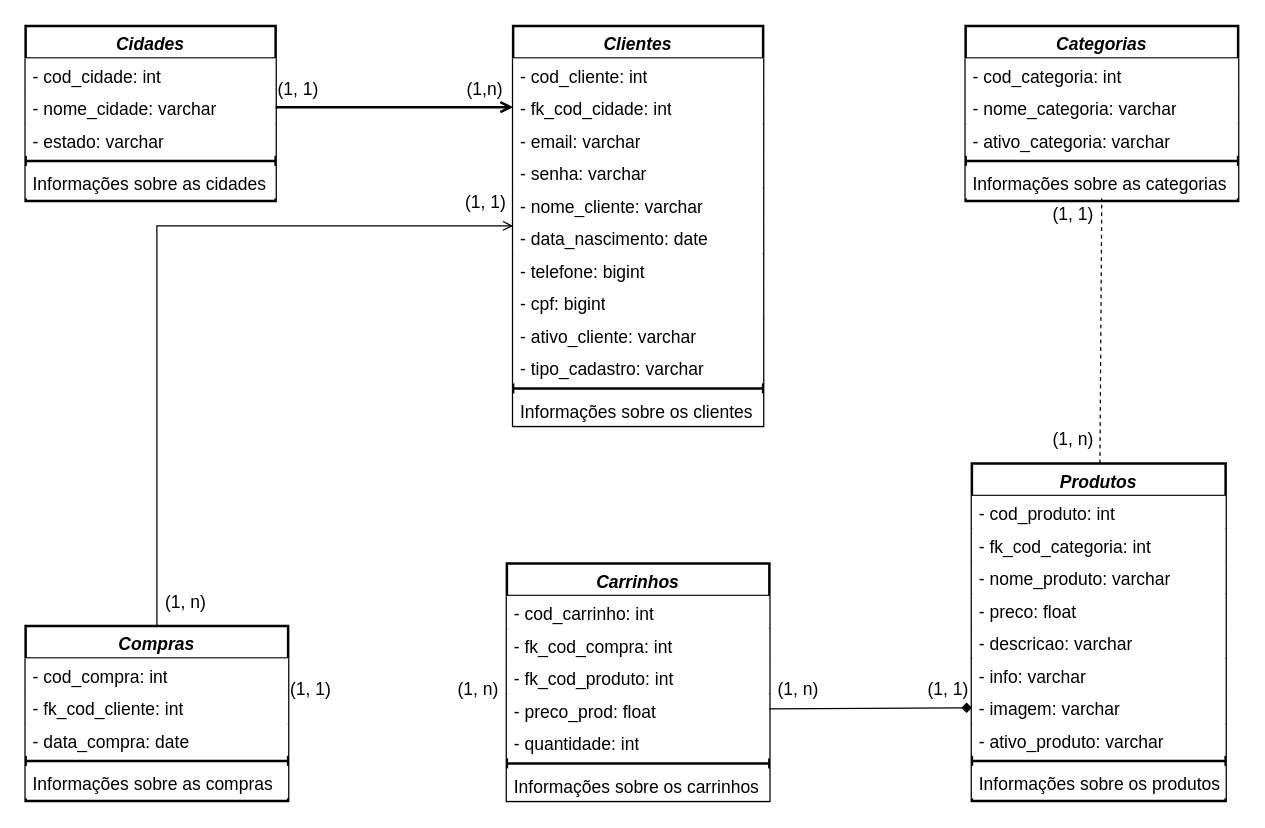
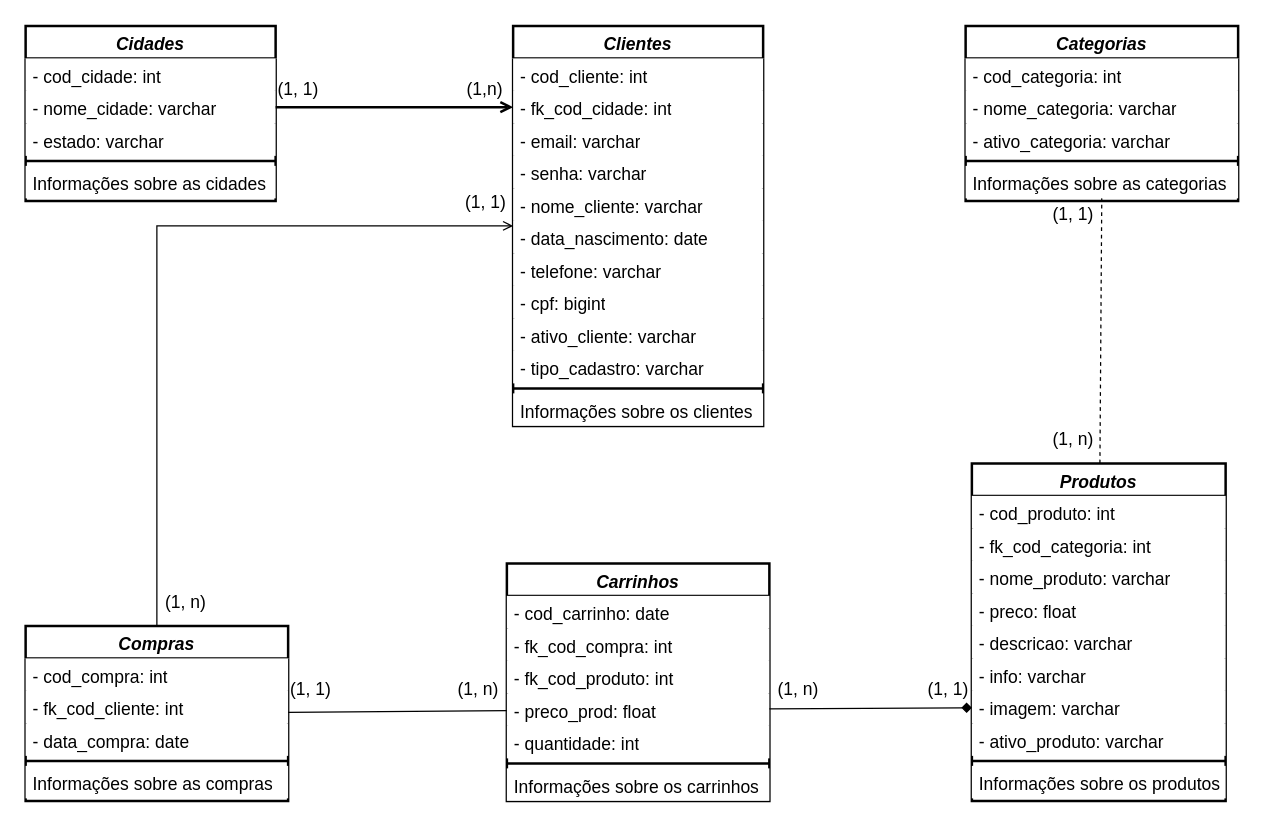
- <mxCell id="26" value="- telefone: bigint" style="text;align=left;verticalAlign=top;spacingLeft=4;spacingRight=4;overflow=hidden;rotatable=0;points=[[0,0.5],[1,0.5]];portConstraint=eastwest;rounded=0;shadow=0;strokeColor=none;fillColor=default;fillStyle=solid;fontStyle=0;fontSize=14;html=1;labelBorderColor=none;" vertex="1" parent="19"><mxGeometry y="182" width="200" height="26" as="geometry" /></mxCell>
+ <mxCell id="26" value="- telefone: varchar" style="text;align=left;verticalAlign=top;spacingLeft=4;spacingRight=4;overflow=hidden;rotatable=0;points=[[0,0.5],[1,0.5]];portConstraint=eastwest;rounded=0;shadow=0;strokeColor=none;fillColor=default;fillStyle=solid;fontStyle=0;fontSize=14;html=1;labelBorderColor=none;" vertex="1" parent="19"><mxGeometry y="182" width="200" height="26" as="geometry" /></mxCell>
- <mxCell id="39" value="- cod_carrinho: int" style="text;align=left;verticalAlign=top;spacingLeft=4;spacingRight=4;overflow=hidden;rotatable=0;points=[[0,0.5],[1,0.5]];portConstraint=eastwest;strokeColor=none;fillColor=default;fillStyle=solid;fontSize=14;html=1;" vertex="1" parent="38"><mxGeometry y="26" width="210" height="26" as="geometry" /></mxCell>
+ <mxCell id="39" value="- cod_carrinho: date" style="text;align=left;verticalAlign=top;spacingLeft=4;spacingRight=4;overflow=hidden;rotatable=0;points=[[0,0.5],[1,0.5]];portConstraint=eastwest;strokeColor=none;fillColor=default;fillStyle=solid;fontSize=14;html=1;" vertex="1" parent="38"><mxGeometry y="26" width="210" height="26" as="geometry" /></mxCell>
+ <mxCell id="64" value="" style="endArrow=none;html=1;rounded=0;" edge="1" parent="1" source="32" target="42"><mxGeometry width="50" height="50" relative="1" as="geometry"><mxPoint x="290" y="580" as="sourcePoint" /><mxPoint x="400" y="560" as="targetPoint" /><Array as="points" /></mxGeometry></mxCell>
